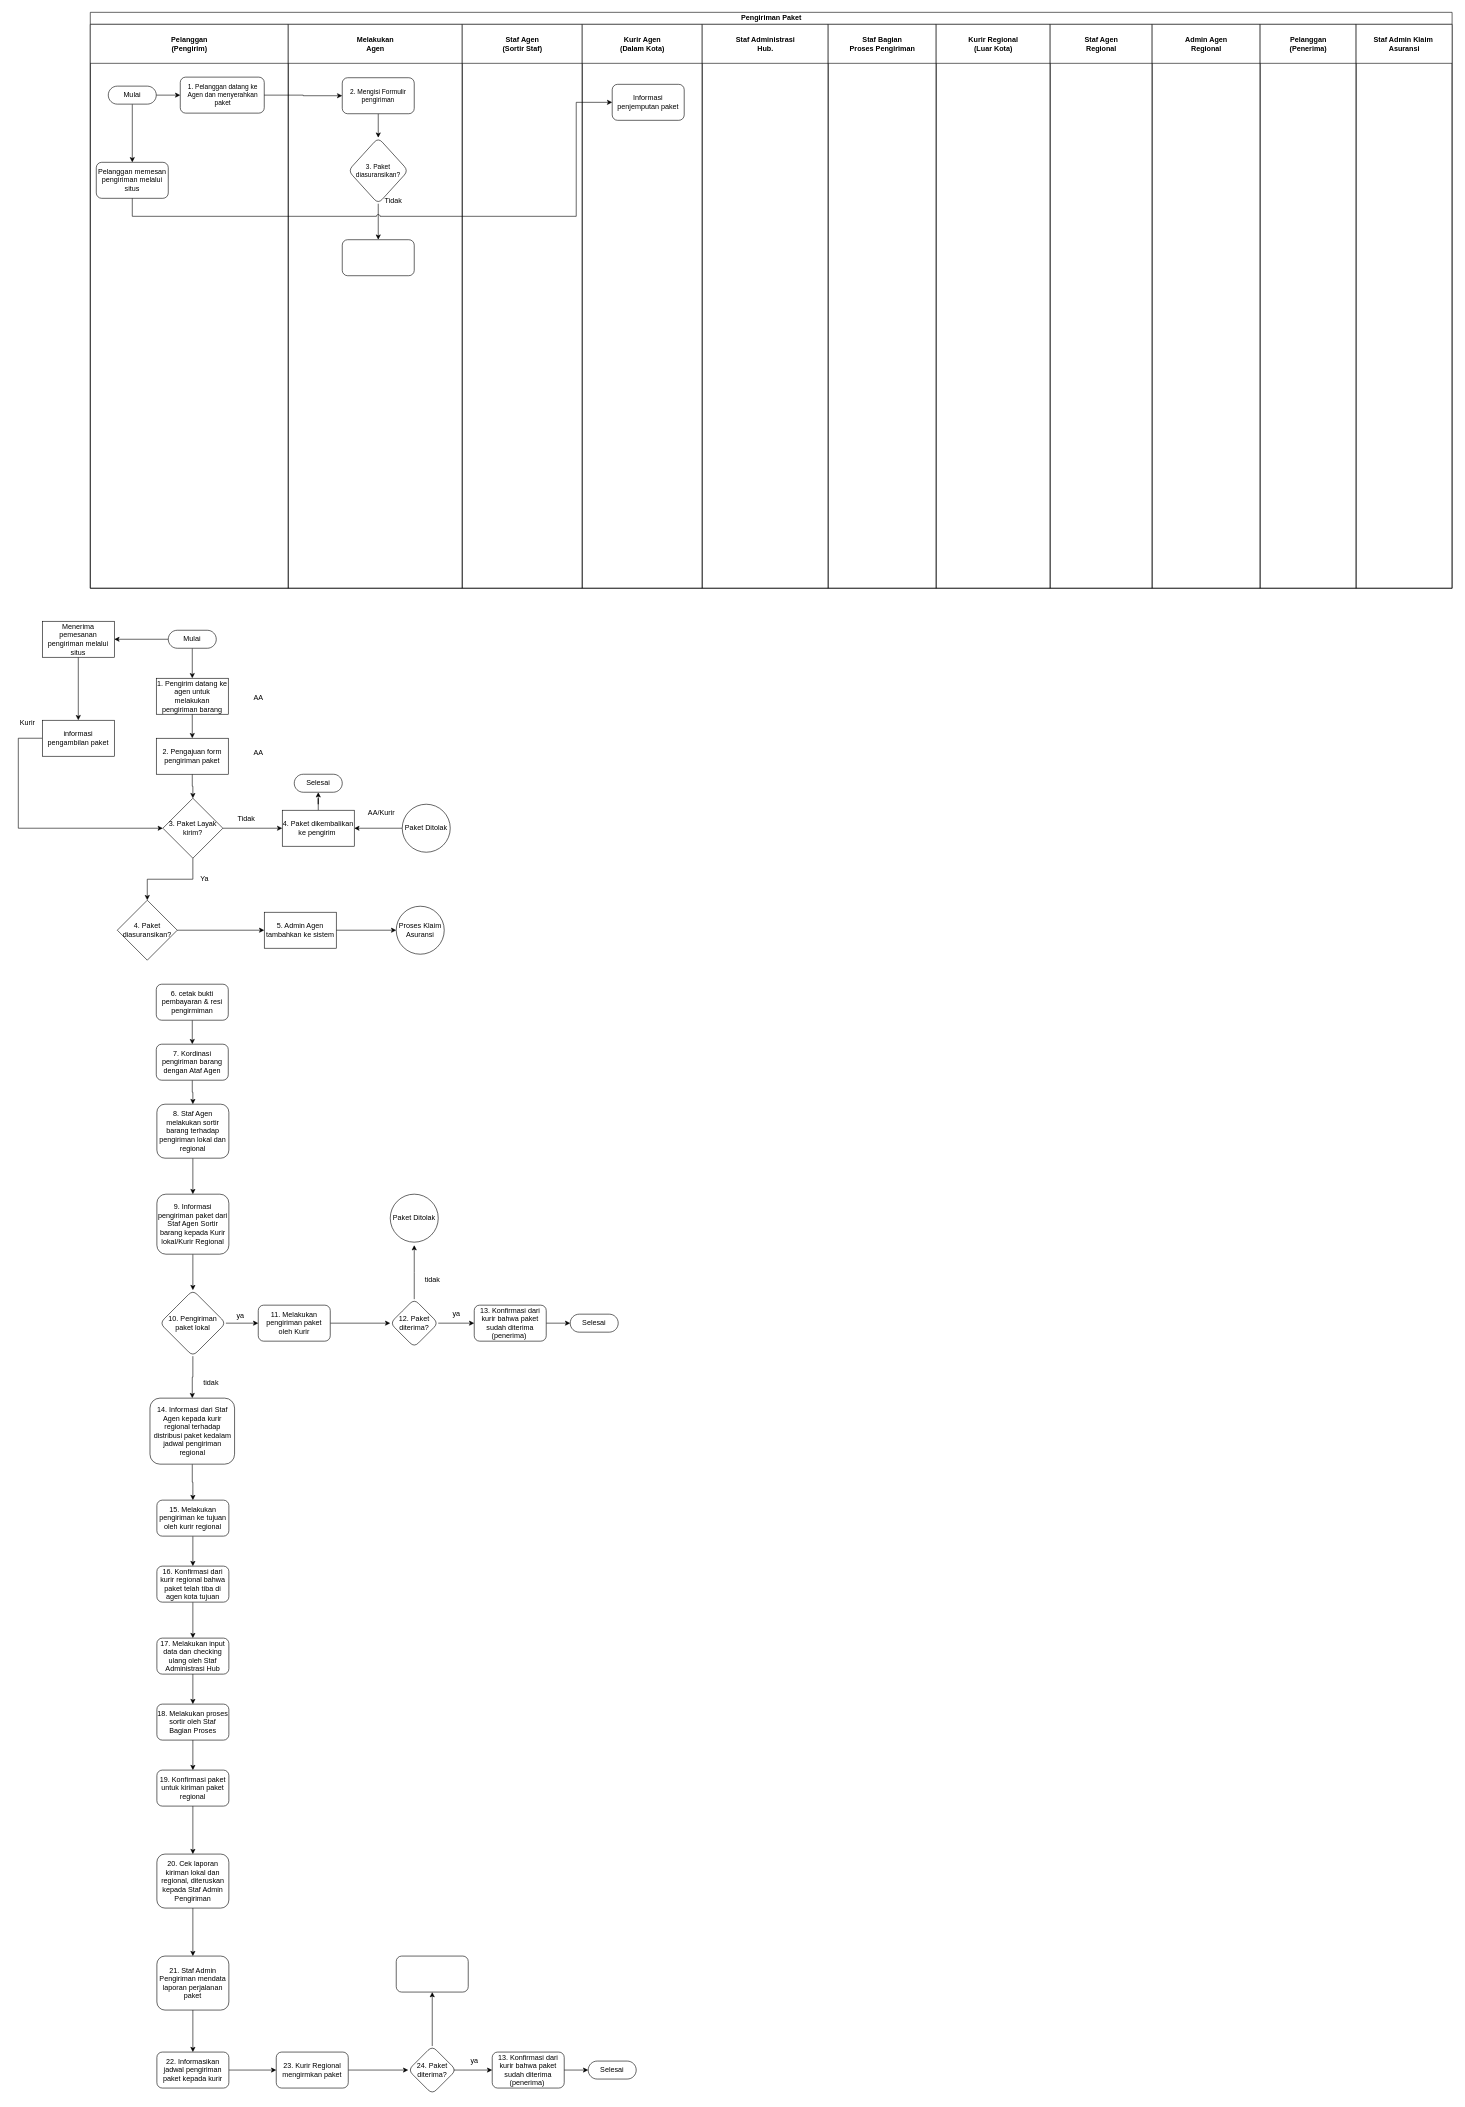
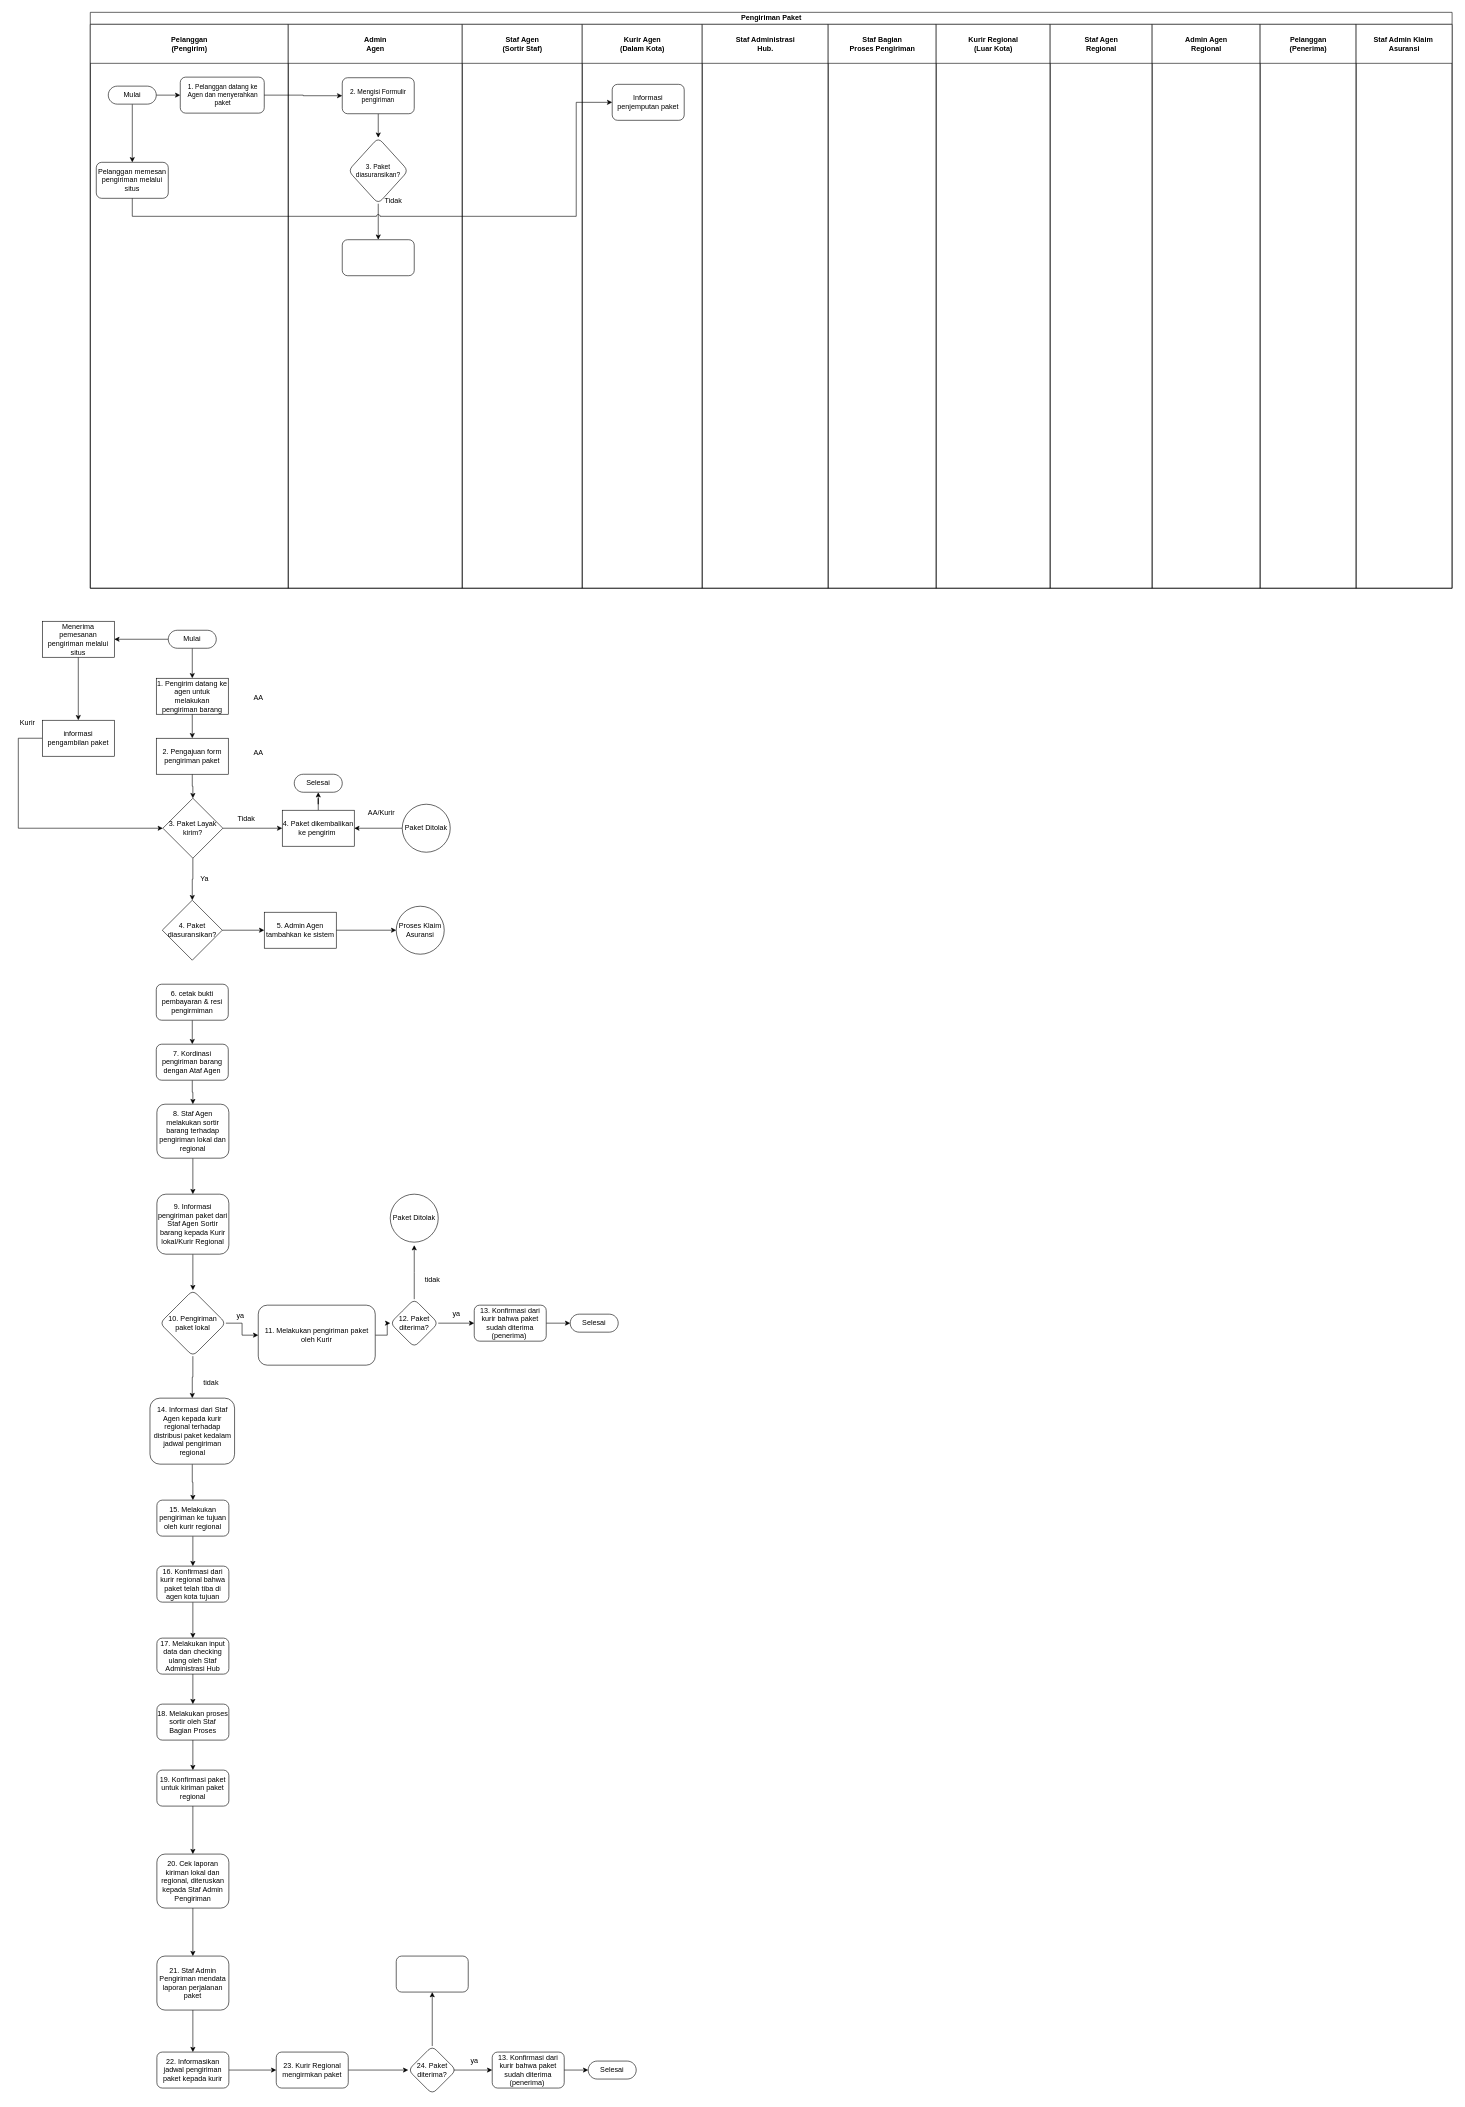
- <mxCell id="9" value="Melakukan&lt;br&gt;Agen" style="swimlane;html=1;startSize=65;" vertex="1" parent="2"><mxGeometry x="330" y="20" width="290" height="940" as="geometry" /></mxCell>
+ <mxCell id="9" value="Admin&lt;br&gt;Agen" style="swimlane;html=1;startSize=65;" vertex="1" parent="2"><mxGeometry x="330" y="20" width="290" height="940" as="geometry" /></mxCell>
- <mxCell id="48" value="4. Paket diasuransikan?" style="rhombus;whiteSpace=wrap;html=1;dashed=0;" vertex="1" parent="1"><mxGeometry x="195" y="1500" width="100" height="100" as="geometry" /></mxCell>
+ <mxCell id="48" value="4. Paket diasuransikan?" style="rhombus;whiteSpace=wrap;html=1;dashed=0;" vertex="1" parent="1"><mxGeometry x="270" y="1500" width="100" height="100" as="geometry" /></mxCell>
- <mxCell id="68" value="11. Melakukan pengiriman paket oleh Kurir" style="whiteSpace=wrap;html=1;rounded=1;dashed=0;" vertex="1" parent="1"><mxGeometry x="430" y="2175" width="120" height="60" as="geometry" /></mxCell>
+ <mxCell id="68" value="11. Melakukan pengiriman paket oleh Kurir" style="whiteSpace=wrap;html=1;rounded=1;dashed=0;" vertex="1" parent="1"><mxGeometry x="430" y="2175" width="195" height="100" as="geometry" /></mxCell>
